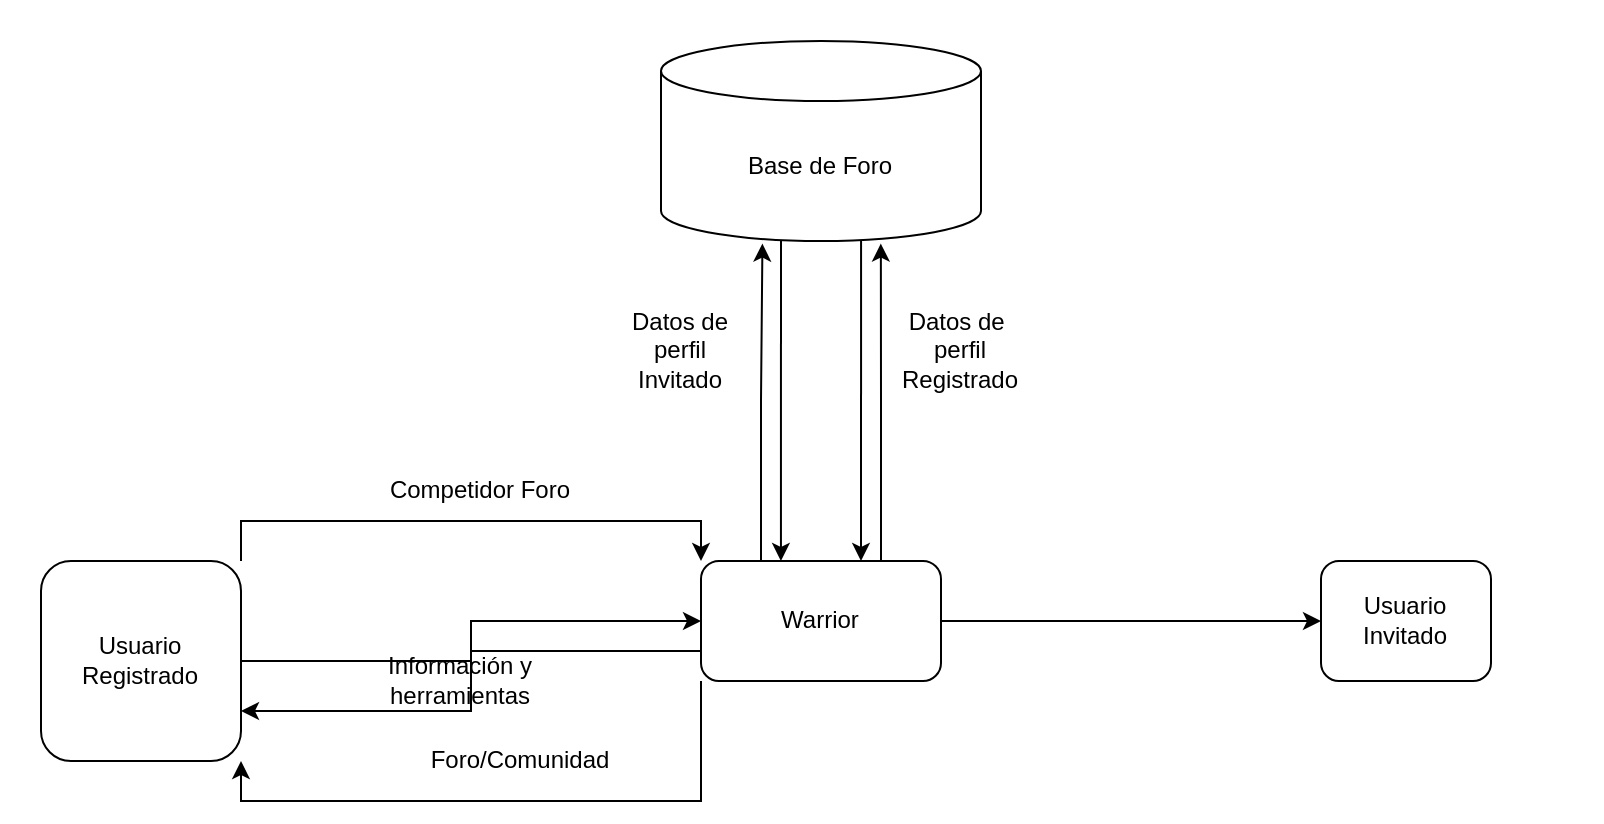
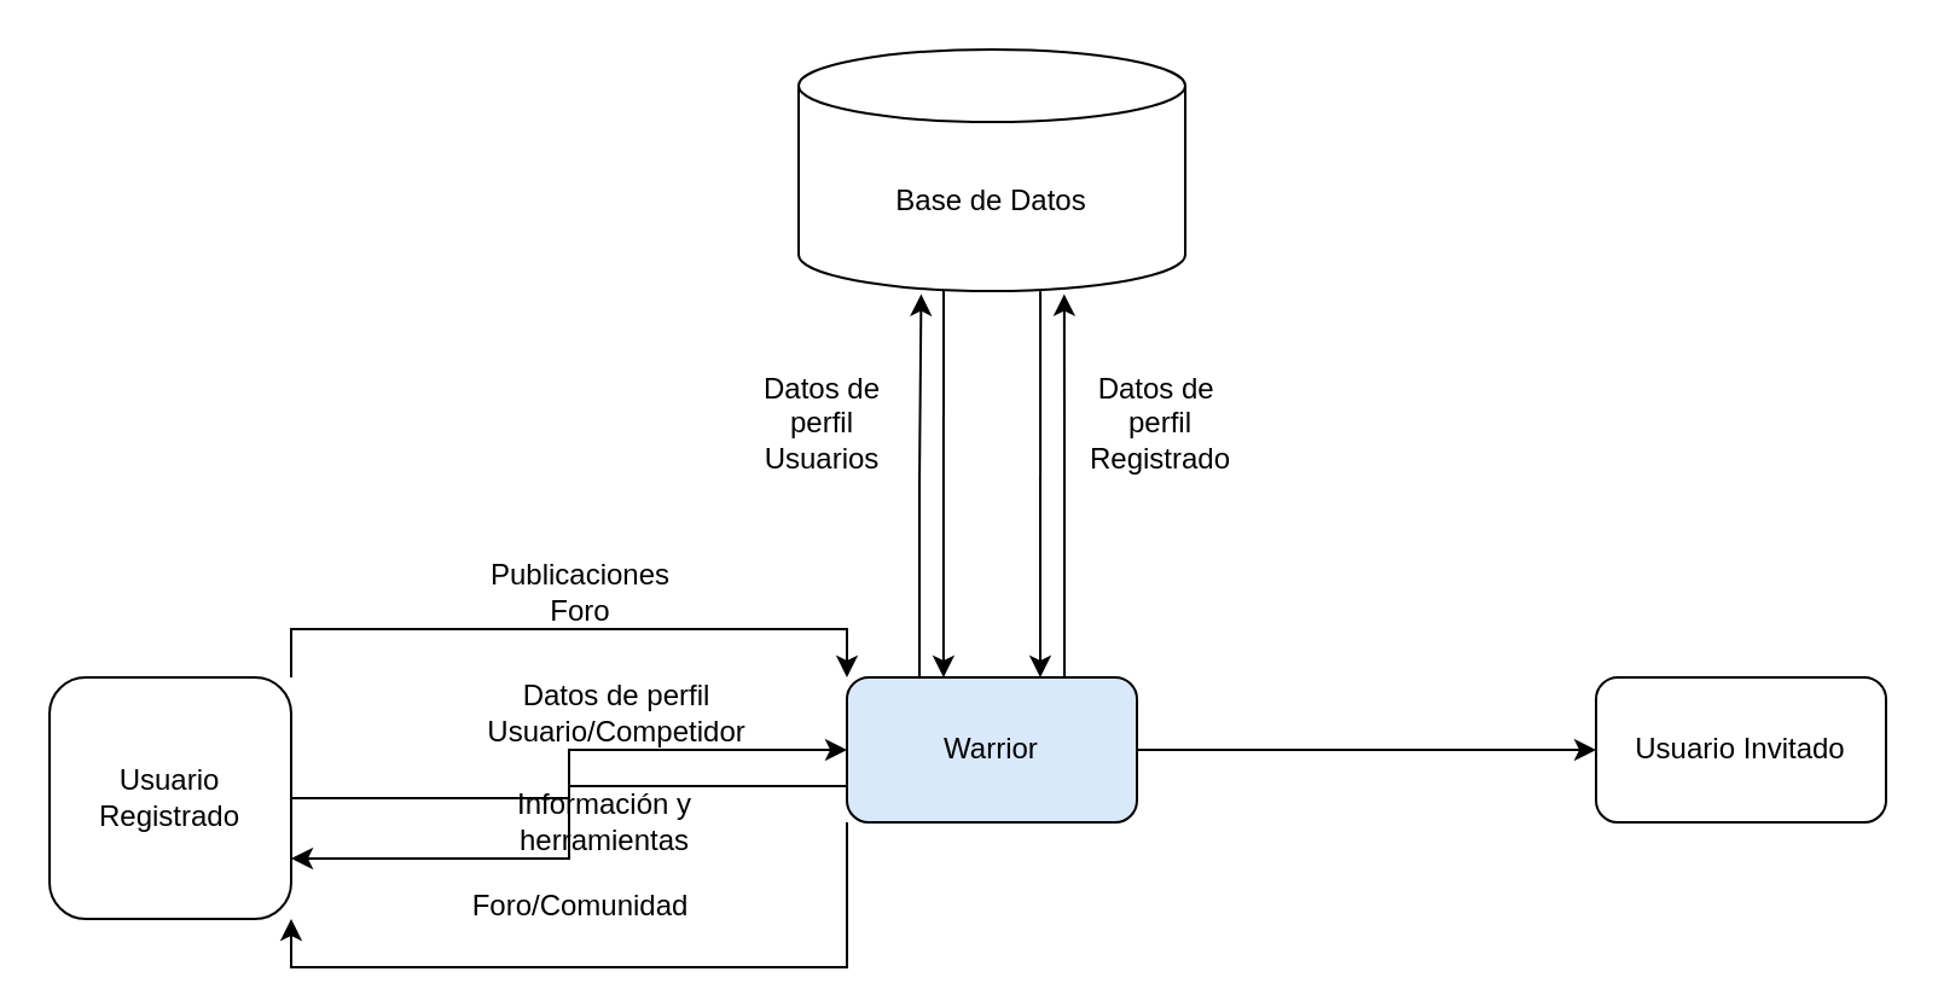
- <mxCell id="2" value="Base de Foro&lt;br&gt;" style="shape=cylinder3;whiteSpace=wrap;html=1;boundedLbl=1;backgroundOutline=1;size=15;" vertex="1" parent="1"><mxGeometry x="330" y="20" width="160" height="100" as="geometry" /></mxCell>
+ <mxCell id="2" value="Base de Datos&lt;br&gt;" style="shape=cylinder3;whiteSpace=wrap;html=1;boundedLbl=1;backgroundOutline=1;size=15;" vertex="1" parent="1"><mxGeometry x="330" y="20" width="160" height="100" as="geometry" /></mxCell>
- <mxCell id="16" value="Datos de perfil Invitado" style="text;html=1;strokeColor=none;fillColor=none;align=center;verticalAlign=middle;whiteSpace=wrap;rounded=0;" vertex="1" parent="1"><mxGeometry x="310" y="160" width="60" height="30" as="geometry" /></mxCell>
+ <mxCell id="16" value="Datos de perfil Usuarios" style="text;html=1;strokeColor=none;fillColor=none;align=center;verticalAlign=middle;whiteSpace=wrap;rounded=0;" vertex="1" parent="1"><mxGeometry x="310" y="160" width="60" height="30" as="geometry" /></mxCell>
- <mxCell id="14" value="Competidor Foro" style="text;html=1;strokeColor=none;fillColor=none;align=center;verticalAlign=middle;whiteSpace=wrap;rounded=0;" vertex="1" parent="1"><mxGeometry x="190" y="230" width="100" height="30" as="geometry" /></mxCell>
+ <mxCell id="14" value="Publicaciones Foro" style="text;html=1;strokeColor=none;fillColor=none;align=center;verticalAlign=middle;whiteSpace=wrap;rounded=0;" vertex="1" parent="1"><mxGeometry x="190" y="230" width="100" height="30" as="geometry" /></mxCell>
+ <mxCell id="12" value="Datos de perfil Usuario/Competidor" style="text;html=1;strokeColor=none;fillColor=none;align=center;verticalAlign=middle;whiteSpace=wrap;rounded=0;" vertex="1" parent="1"><mxGeometry x="210" y="280" width="90" height="30" as="geometry" /></mxCell>
- <mxCell id="8" value="Warrior" style="rounded=1;whiteSpace=wrap;html=1;" vertex="1" parent="1"><mxGeometry x="350" y="280" width="120" height="60" as="geometry" /></mxCell>
+ <mxCell id="8" value="Warrior" style="rounded=1;whiteSpace=wrap;html=1;fillColor=#dae8fc;" vertex="1" parent="1"><mxGeometry x="350" y="280" width="120" height="60" as="geometry" /></mxCell>
- <mxCell id="18" value="Usuario Invitado" style="rounded=1;whiteSpace=wrap;html=1;" vertex="1" parent="1"><mxGeometry x="660" y="280" width="85" height="60" as="geometry" /></mxCell>
+ <mxCell id="18" value="Usuario Invitado" style="rounded=1;whiteSpace=wrap;html=1;" vertex="1" parent="1"><mxGeometry x="660" y="280" width="120" height="60" as="geometry" /></mxCell>
- <mxCell id="13" value="Información y herramientas" style="text;html=1;strokeColor=none;fillColor=none;align=center;verticalAlign=middle;whiteSpace=wrap;rounded=0;" vertex="1" parent="1"><mxGeometry x="170" y="330" width="120" height="20" as="geometry" /></mxCell>
+ <mxCell id="13" value="Información y herramientas" style="text;html=1;strokeColor=none;fillColor=none;align=center;verticalAlign=middle;whiteSpace=wrap;rounded=0;" vertex="1" parent="1"><mxGeometry x="190" y="330" width="120" height="20" as="geometry" /></mxCell>
- <mxCell id="15" value="Foro/Comunidad" style="text;html=1;strokeColor=none;fillColor=none;align=center;verticalAlign=middle;whiteSpace=wrap;rounded=0;" vertex="1" parent="1"><mxGeometry x="230" y="365" width="60" height="30" as="geometry" /></mxCell>
+ <mxCell id="15" value="Foro/Comunidad" style="text;html=1;strokeColor=none;fillColor=none;align=center;verticalAlign=middle;whiteSpace=wrap;rounded=0;" vertex="1" parent="1"><mxGeometry x="210" y="360" width="60" height="30" as="geometry" /></mxCell>
